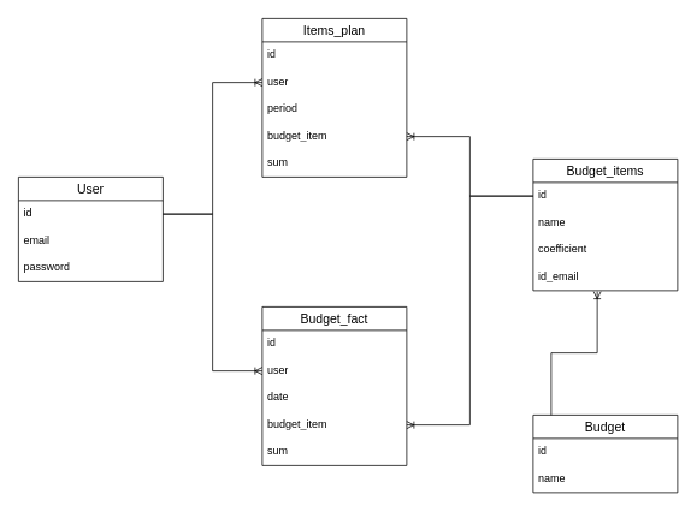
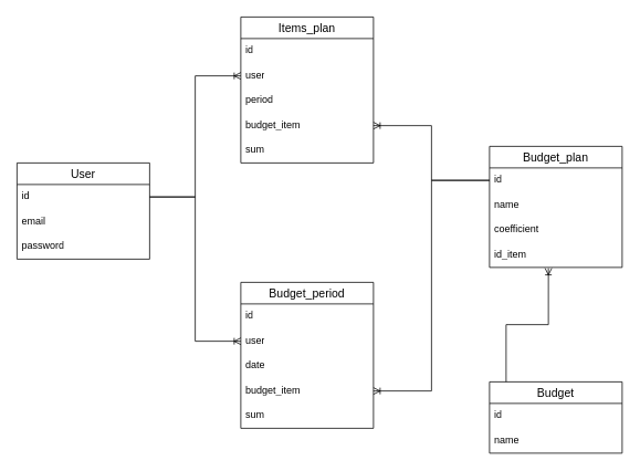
- <mxCell id="23" value="Budget_items" style="swimlane;fontStyle=0;childLayout=stackLayout;horizontal=1;startSize=26;horizontalStack=0;resizeParent=1;resizeParentMax=0;resizeLast=0;collapsible=1;marginBottom=0;align=center;fontSize=14;" parent="1" vertex="1"><mxGeometry x="590" y="176" width="160" height="146" as="geometry" /></mxCell>
+ <mxCell id="23" value="Budget_plan" style="swimlane;fontStyle=0;childLayout=stackLayout;horizontal=1;startSize=26;horizontalStack=0;resizeParent=1;resizeParentMax=0;resizeLast=0;collapsible=1;marginBottom=0;align=center;fontSize=14;" parent="1" vertex="1"><mxGeometry x="590" y="176" width="160" height="146" as="geometry" /></mxCell>
- <mxCell id="27" value="id_email" style="text;strokeColor=none;fillColor=none;spacingLeft=4;spacingRight=4;overflow=hidden;rotatable=0;points=[[0,0.5],[1,0.5]];portConstraint=eastwest;fontSize=12;whiteSpace=wrap;html=1;" parent="23" vertex="1"><mxGeometry y="116" width="160" height="30" as="geometry" /></mxCell>
+ <mxCell id="27" value="id_item" style="text;strokeColor=none;fillColor=none;spacingLeft=4;spacingRight=4;overflow=hidden;rotatable=0;points=[[0,0.5],[1,0.5]];portConstraint=eastwest;fontSize=12;whiteSpace=wrap;html=1;" parent="23" vertex="1"><mxGeometry y="116" width="160" height="30" as="geometry" /></mxCell>
- <mxCell id="15" value="Budget_fact" style="swimlane;fontStyle=0;childLayout=stackLayout;horizontal=1;startSize=26;horizontalStack=0;resizeParent=1;resizeParentMax=0;resizeLast=0;collapsible=1;marginBottom=0;align=center;fontSize=14;" parent="1" vertex="1"><mxGeometry x="290" y="340" width="160" height="176" as="geometry" /></mxCell>
+ <mxCell id="15" value="Budget_period" style="swimlane;fontStyle=0;childLayout=stackLayout;horizontal=1;startSize=26;horizontalStack=0;resizeParent=1;resizeParentMax=0;resizeLast=0;collapsible=1;marginBottom=0;align=center;fontSize=14;" parent="1" vertex="1"><mxGeometry x="290" y="340" width="160" height="176" as="geometry" /></mxCell>
